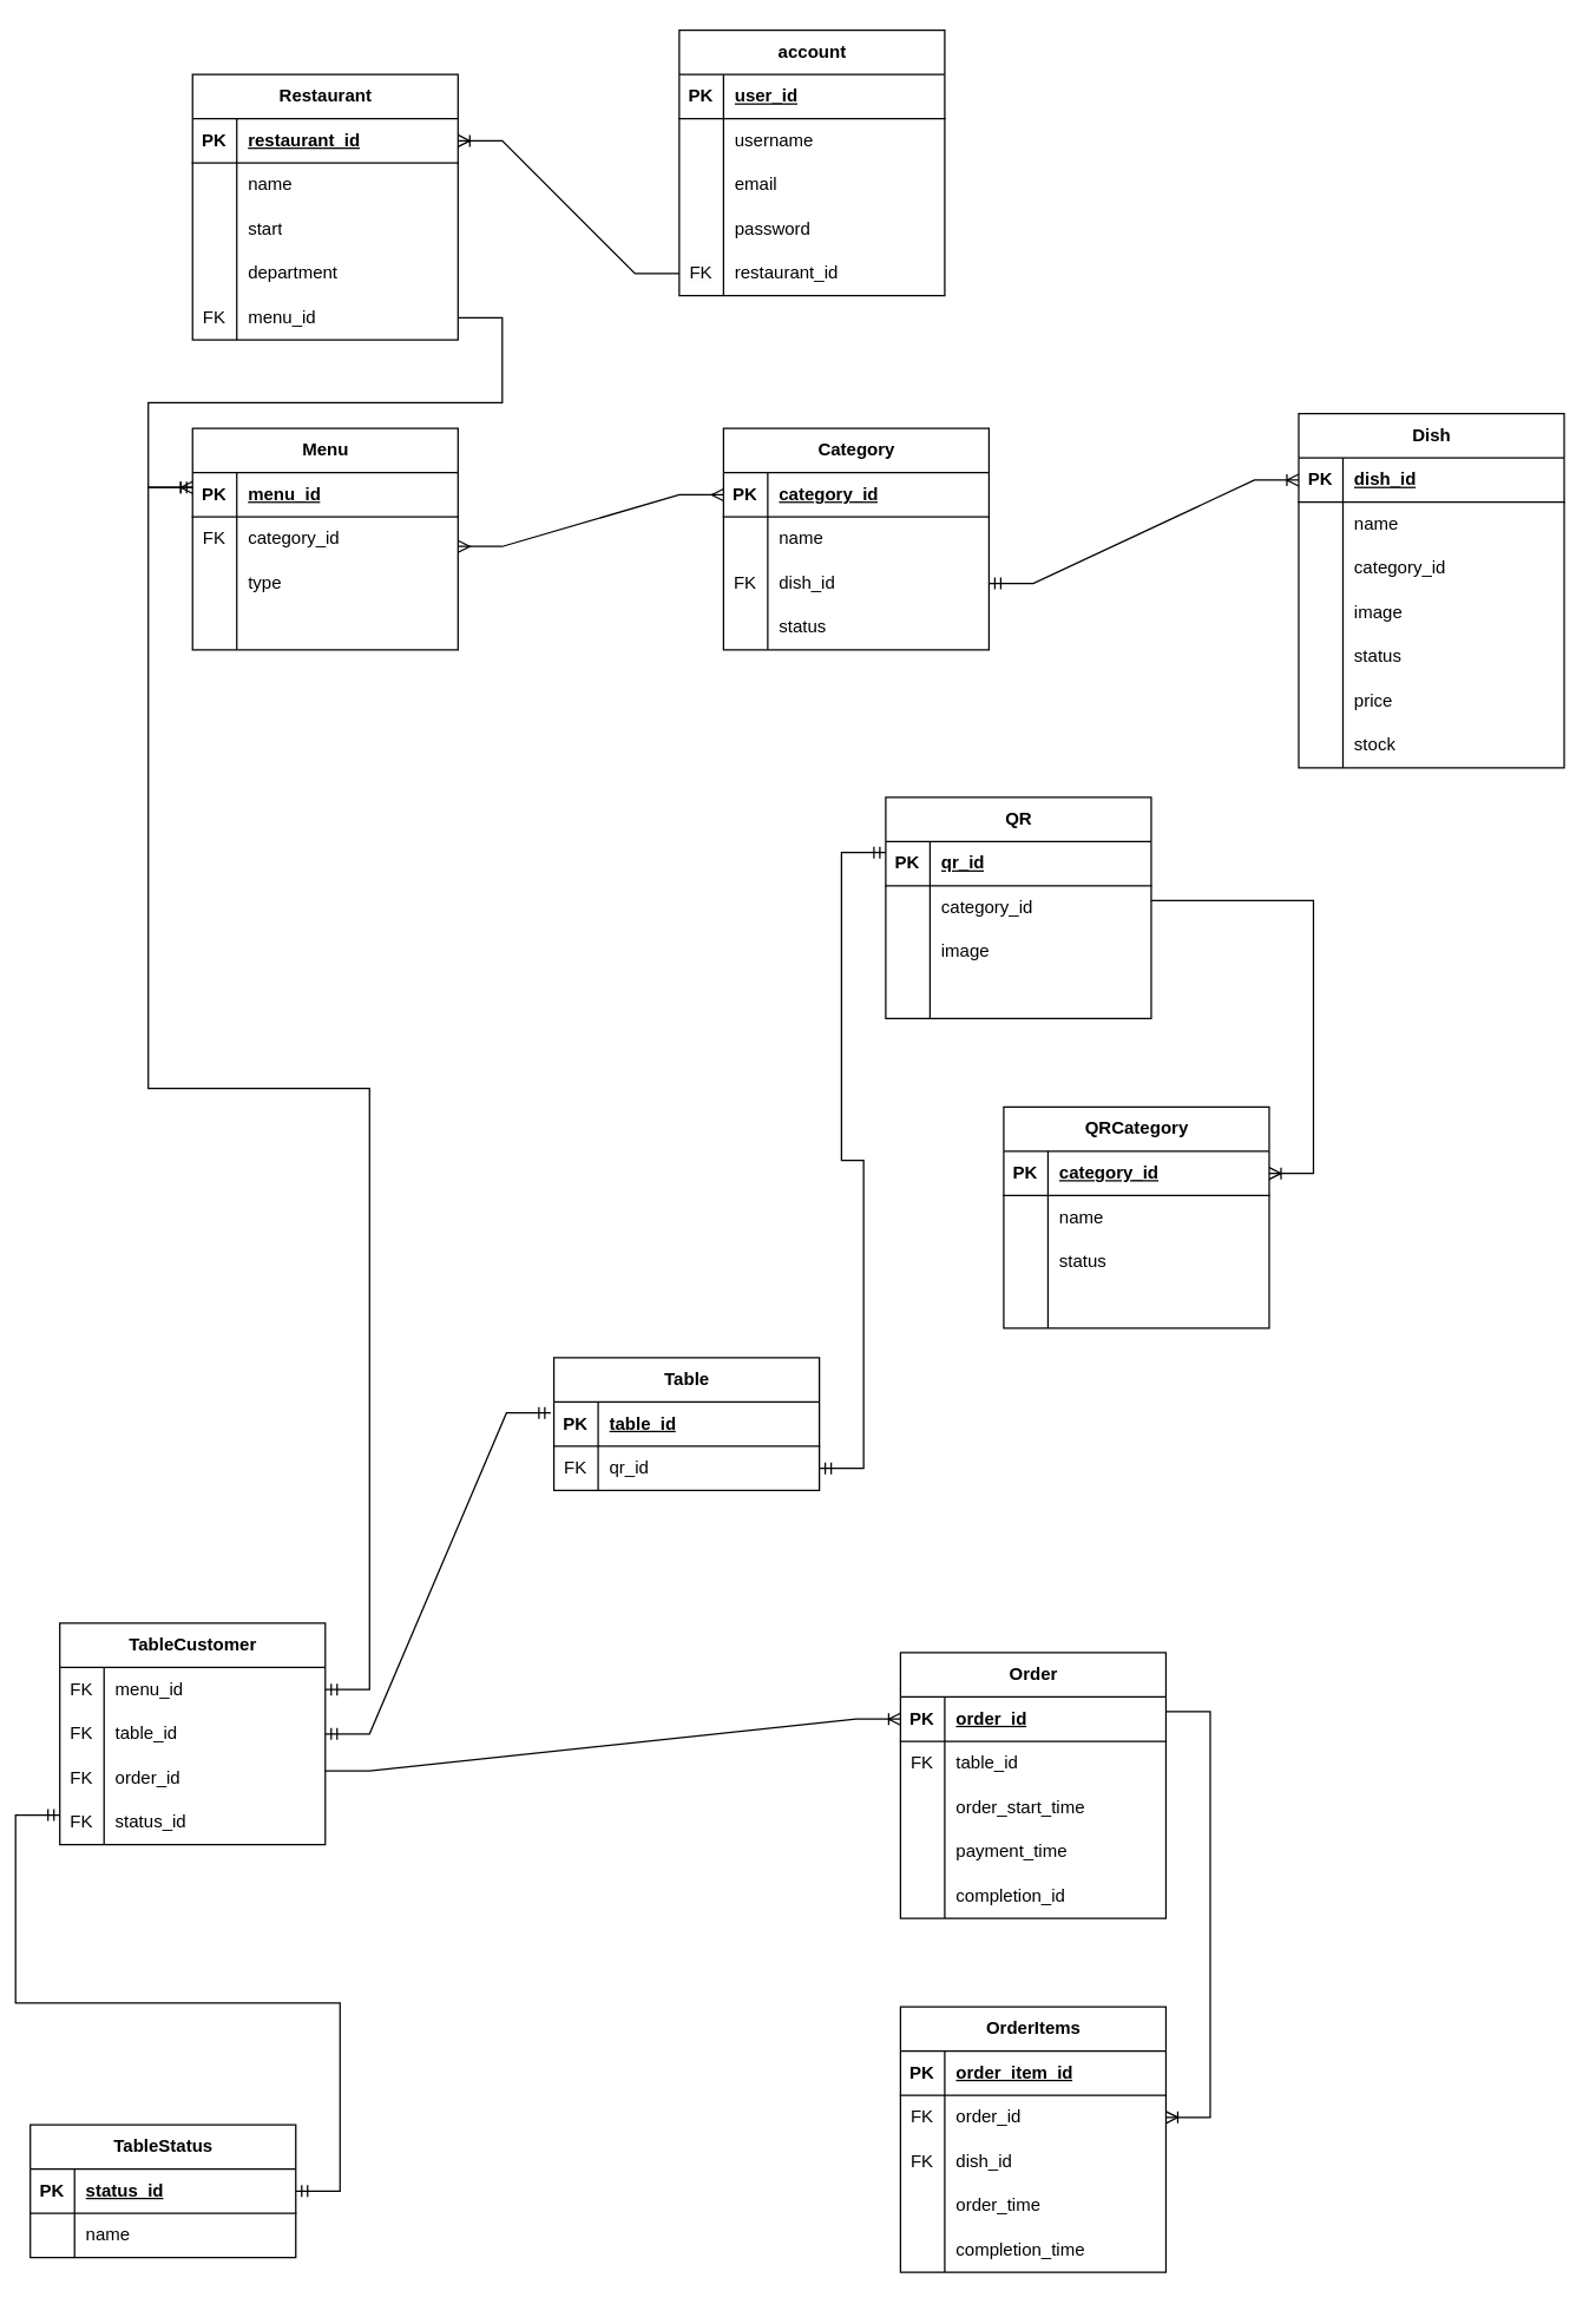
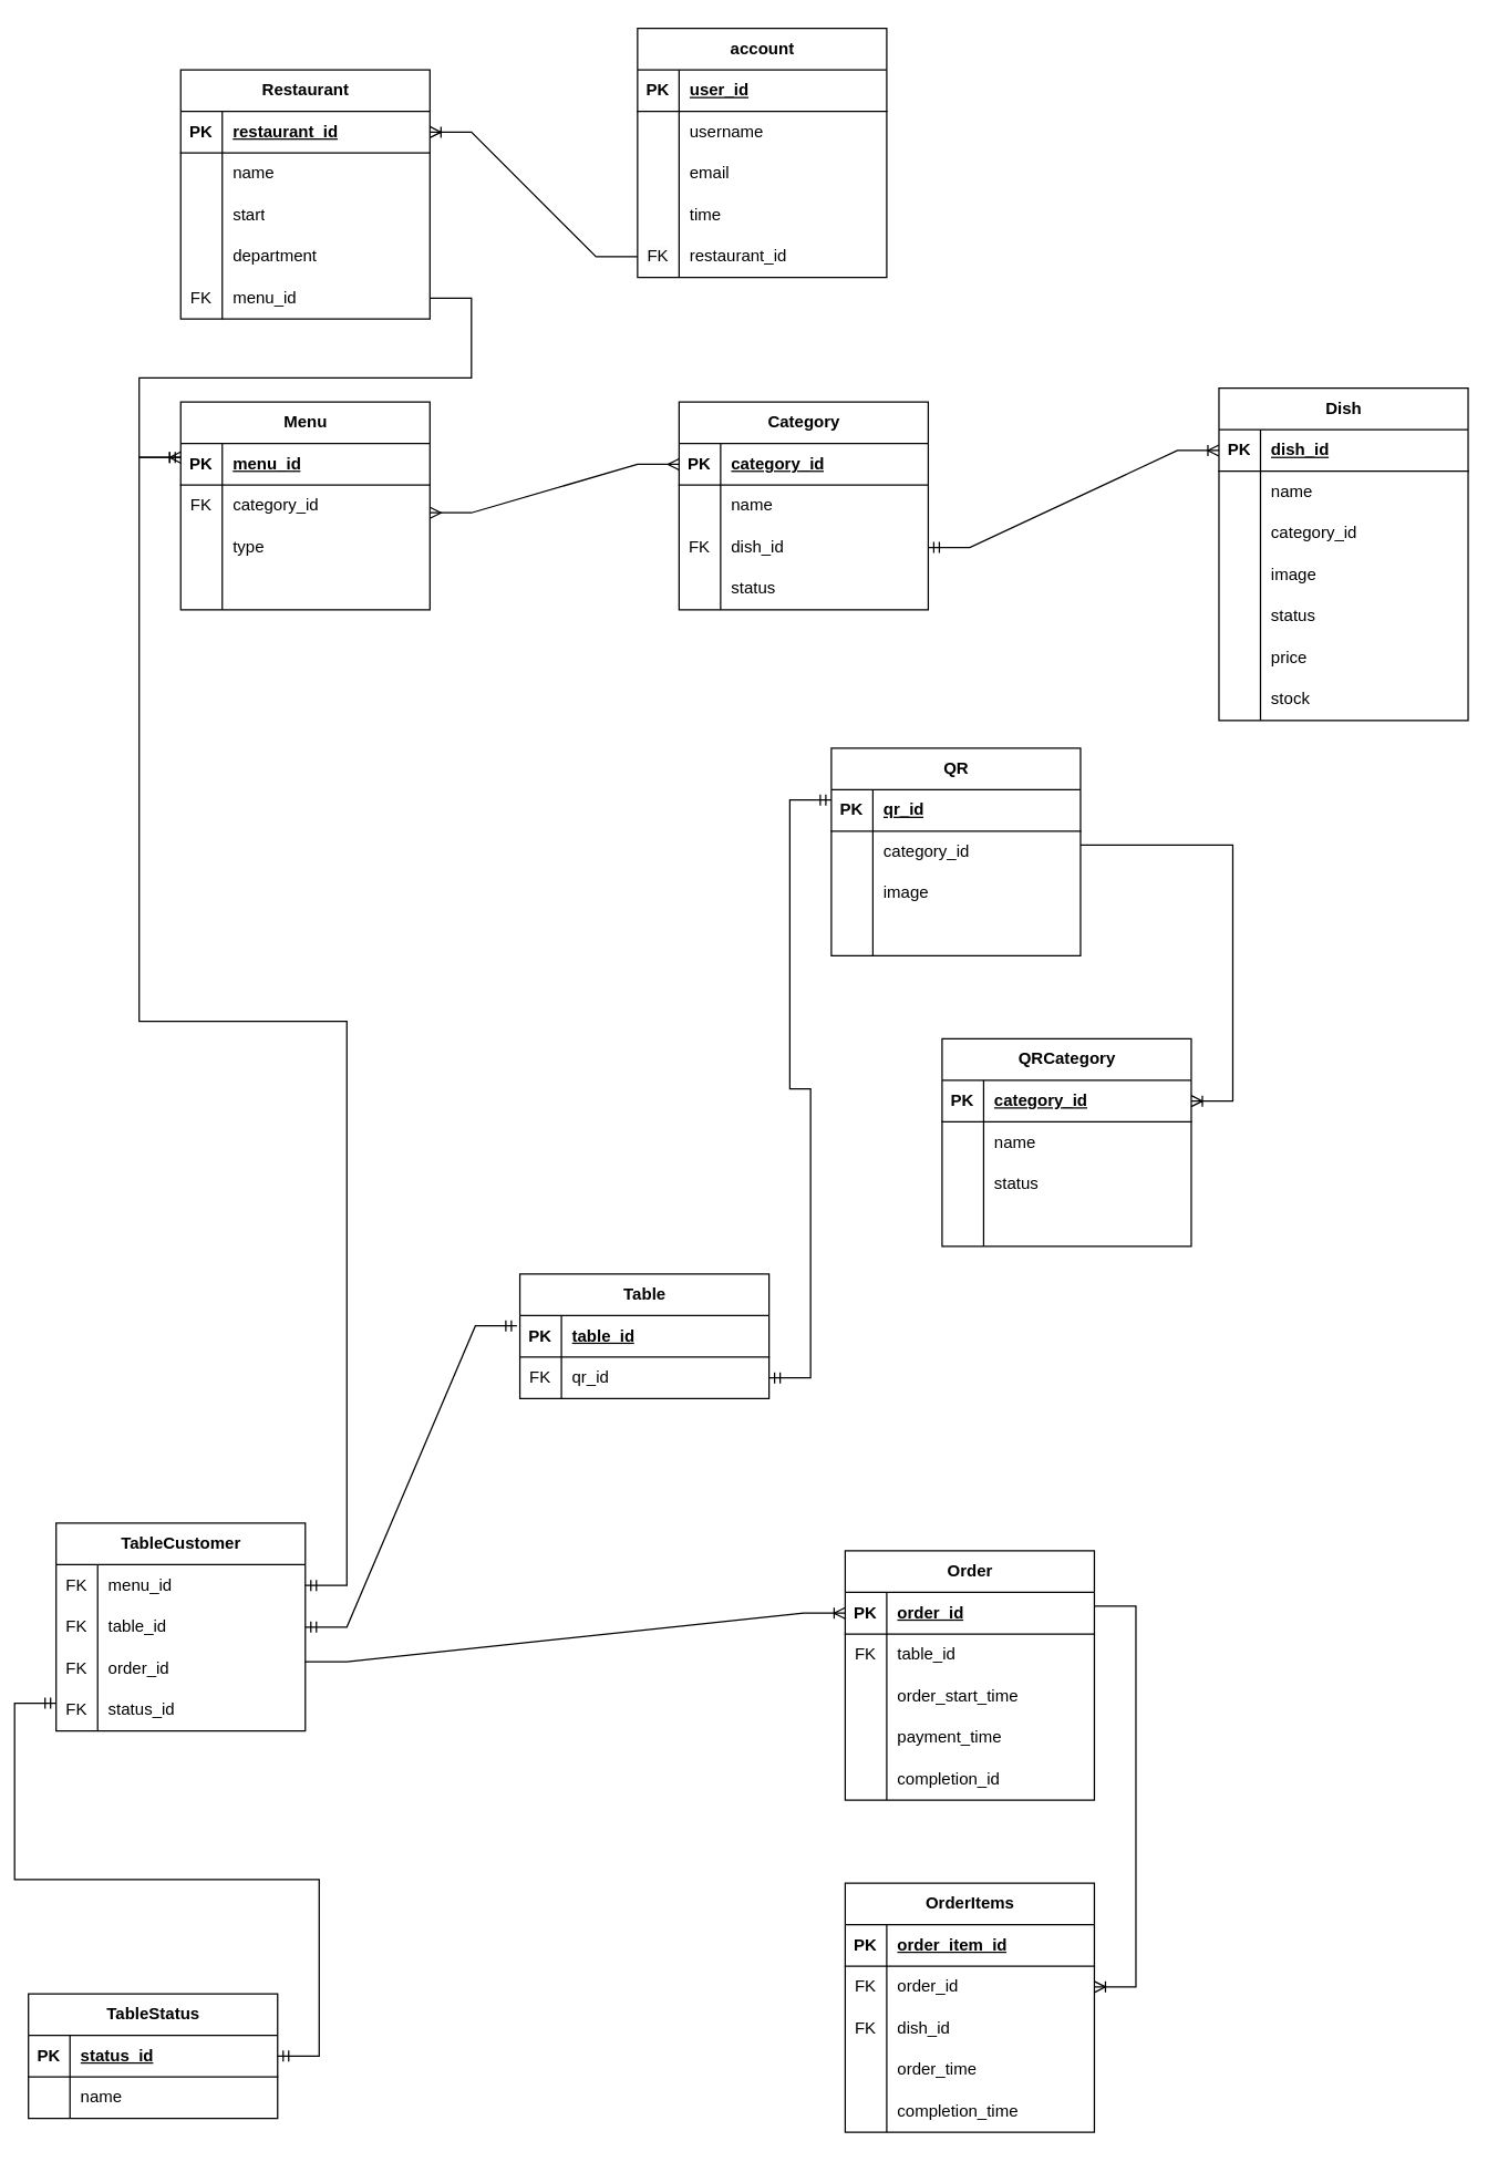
- <mxCell id="30" value="password" style="shape=partialRectangle;connectable=0;fillColor=none;top=0;left=0;bottom=0;right=0;align=left;spacingLeft=6;overflow=hidden;whiteSpace=wrap;html=1;" parent="28" vertex="1"><mxGeometry x="30" width="150" height="30" as="geometry"><mxRectangle width="150" height="30" as="alternateBounds" /></mxGeometry></mxCell>
+ <mxCell id="30" value="time" style="shape=partialRectangle;connectable=0;fillColor=none;top=0;left=0;bottom=0;right=0;align=left;spacingLeft=6;overflow=hidden;whiteSpace=wrap;html=1;" parent="28" vertex="1"><mxGeometry x="30" width="150" height="30" as="geometry"><mxRectangle width="150" height="30" as="alternateBounds" /></mxGeometry></mxCell>
